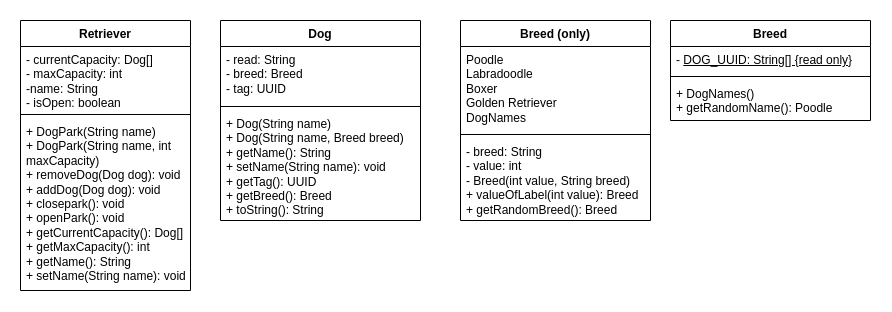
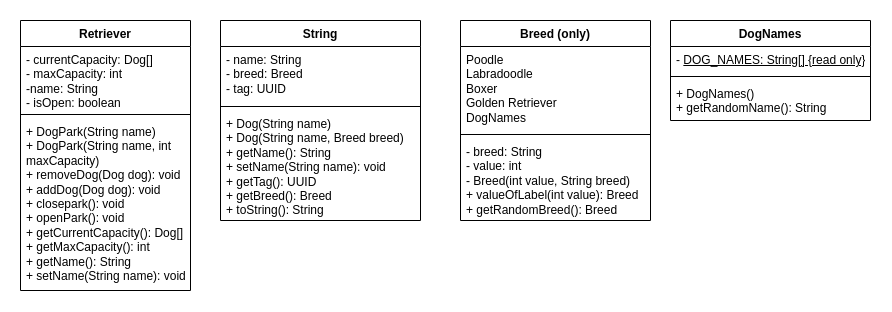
- <mxCell id="6" value="Dog" style="swimlane;fontStyle=1;align=center;verticalAlign=top;childLayout=stackLayout;horizontal=1;startSize=26;horizontalStack=0;resizeParent=1;resizeParentMax=0;resizeLast=0;collapsible=1;marginBottom=0;whiteSpace=wrap;html=1;" vertex="1" parent="1"><mxGeometry x="220" y="20" width="200" height="200" as="geometry" /></mxCell>
+ <mxCell id="6" value="String" style="swimlane;fontStyle=1;align=center;verticalAlign=top;childLayout=stackLayout;horizontal=1;startSize=26;horizontalStack=0;resizeParent=1;resizeParentMax=0;resizeLast=0;collapsible=1;marginBottom=0;whiteSpace=wrap;html=1;" vertex="1" parent="1"><mxGeometry x="220" y="20" width="200" height="200" as="geometry" /></mxCell>
- <mxCell id="10" value="Breed" style="swimlane;fontStyle=1;align=center;verticalAlign=top;childLayout=stackLayout;horizontal=1;startSize=26;horizontalStack=0;resizeParent=1;resizeParentMax=0;resizeLast=0;collapsible=1;marginBottom=0;whiteSpace=wrap;html=1;" vertex="1" parent="1"><mxGeometry x="670" y="20" width="200" height="100" as="geometry" /></mxCell>
+ <mxCell id="10" value="DogNames" style="swimlane;fontStyle=1;align=center;verticalAlign=top;childLayout=stackLayout;horizontal=1;startSize=26;horizontalStack=0;resizeParent=1;resizeParentMax=0;resizeLast=0;collapsible=1;marginBottom=0;whiteSpace=wrap;html=1;" vertex="1" parent="1"><mxGeometry x="670" y="20" width="200" height="100" as="geometry" /></mxCell>
- <mxCell id="11" value="- &lt;u&gt;DOG_UUID: String[] {read only}&lt;/u&gt;" style="text;strokeColor=none;fillColor=none;align=left;verticalAlign=top;spacingLeft=4;spacingRight=4;overflow=hidden;rotatable=0;points=[[0,0.5],[1,0.5]];portConstraint=eastwest;whiteSpace=wrap;html=1;" vertex="1" parent="10"><mxGeometry y="26" width="200" height="26" as="geometry" /></mxCell>
+ <mxCell id="11" value="- &lt;u&gt;DOG_NAMES: String[] {read only}&lt;/u&gt;" style="text;strokeColor=none;fillColor=none;align=left;verticalAlign=top;spacingLeft=4;spacingRight=4;overflow=hidden;rotatable=0;points=[[0,0.5],[1,0.5]];portConstraint=eastwest;whiteSpace=wrap;html=1;" vertex="1" parent="10"><mxGeometry y="26" width="200" height="26" as="geometry" /></mxCell>
- <mxCell id="7" value="- read: String&lt;div&gt;- breed: Breed&lt;/div&gt;&lt;div&gt;- tag: UUID&lt;/div&gt;" style="text;strokeColor=none;fillColor=none;align=left;verticalAlign=top;spacingLeft=4;spacingRight=4;overflow=hidden;rotatable=0;points=[[0,0.5],[1,0.5]];portConstraint=eastwest;whiteSpace=wrap;html=1;" vertex="1" parent="6"><mxGeometry y="26" width="200" height="56" as="geometry" /></mxCell>
+ <mxCell id="7" value="- name: String&lt;div&gt;- breed: Breed&lt;/div&gt;&lt;div&gt;- tag: UUID&lt;/div&gt;" style="text;strokeColor=none;fillColor=none;align=left;verticalAlign=top;spacingLeft=4;spacingRight=4;overflow=hidden;rotatable=0;points=[[0,0.5],[1,0.5]];portConstraint=eastwest;whiteSpace=wrap;html=1;" vertex="1" parent="6"><mxGeometry y="26" width="200" height="56" as="geometry" /></mxCell>
- <mxCell id="13" value="+ DogNames()&lt;div&gt;+ getRandomName(): Poodle&lt;/div&gt;" style="text;strokeColor=none;fillColor=none;align=left;verticalAlign=top;spacingLeft=4;spacingRight=4;overflow=hidden;rotatable=0;points=[[0,0.5],[1,0.5]];portConstraint=eastwest;whiteSpace=wrap;html=1;" vertex="1" parent="10"><mxGeometry y="60" width="200" height="40" as="geometry" /></mxCell>
+ <mxCell id="13" value="+ DogNames()&lt;div&gt;+ getRandomName(): String&lt;/div&gt;" style="text;strokeColor=none;fillColor=none;align=left;verticalAlign=top;spacingLeft=4;spacingRight=4;overflow=hidden;rotatable=0;points=[[0,0.5],[1,0.5]];portConstraint=eastwest;whiteSpace=wrap;html=1;" vertex="1" parent="10"><mxGeometry y="60" width="200" height="40" as="geometry" /></mxCell>
